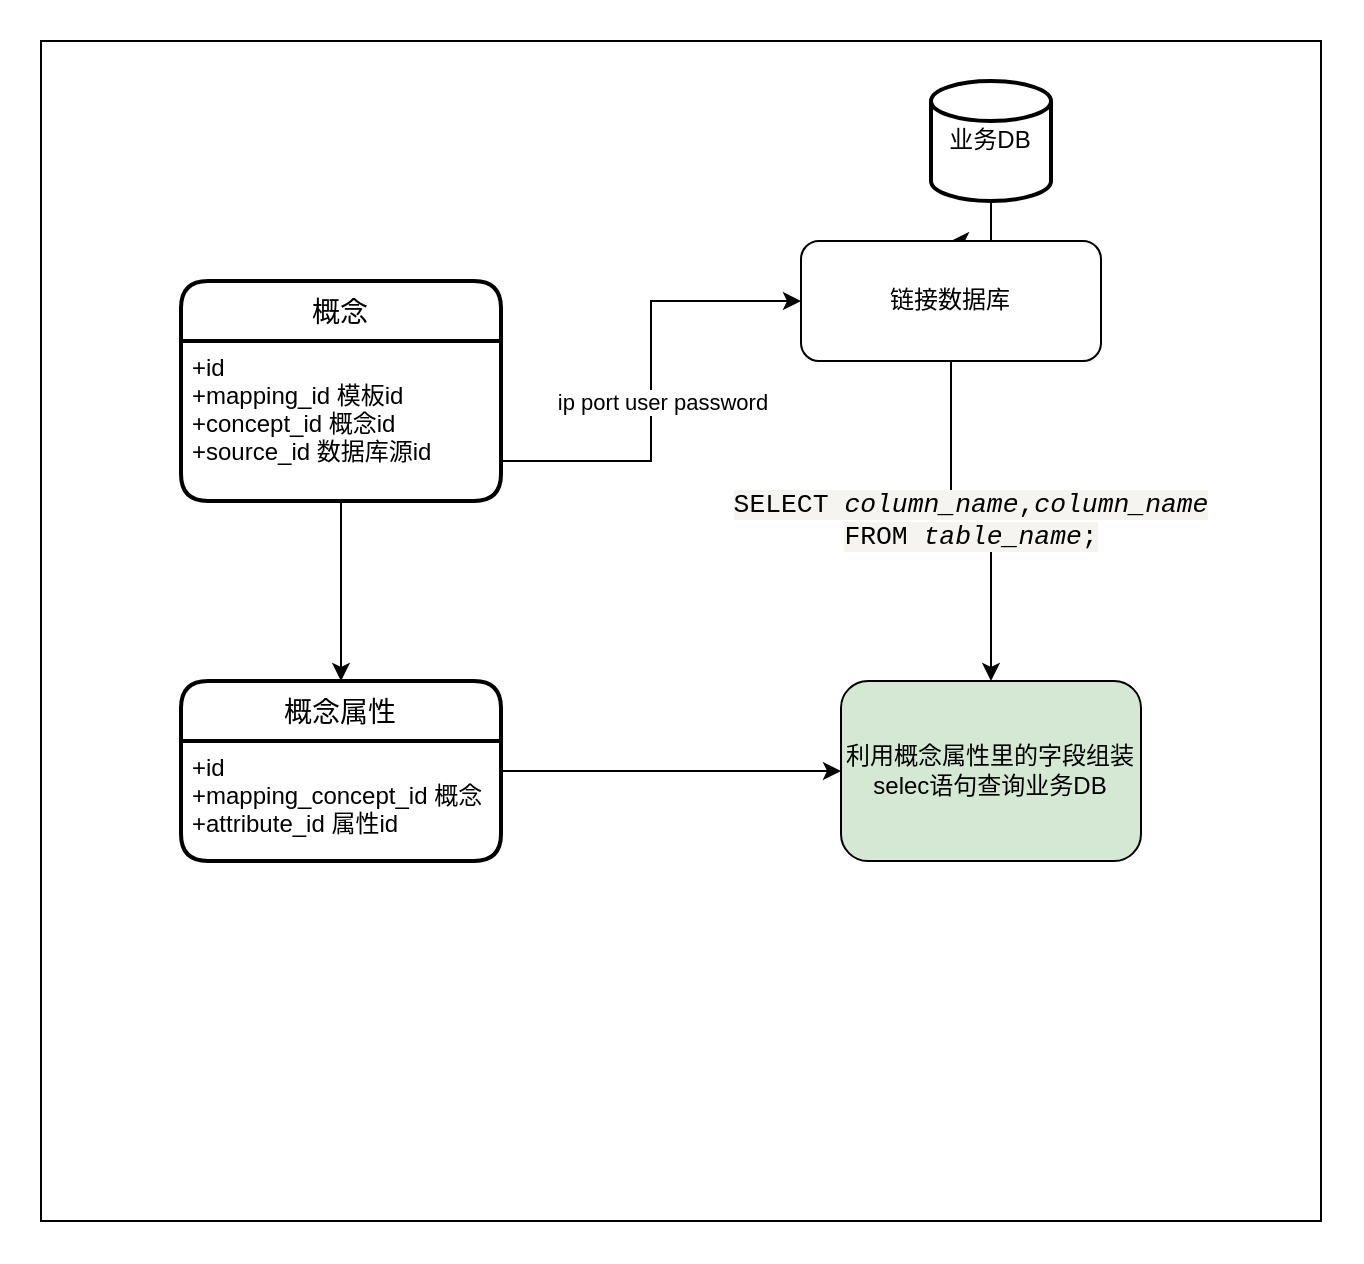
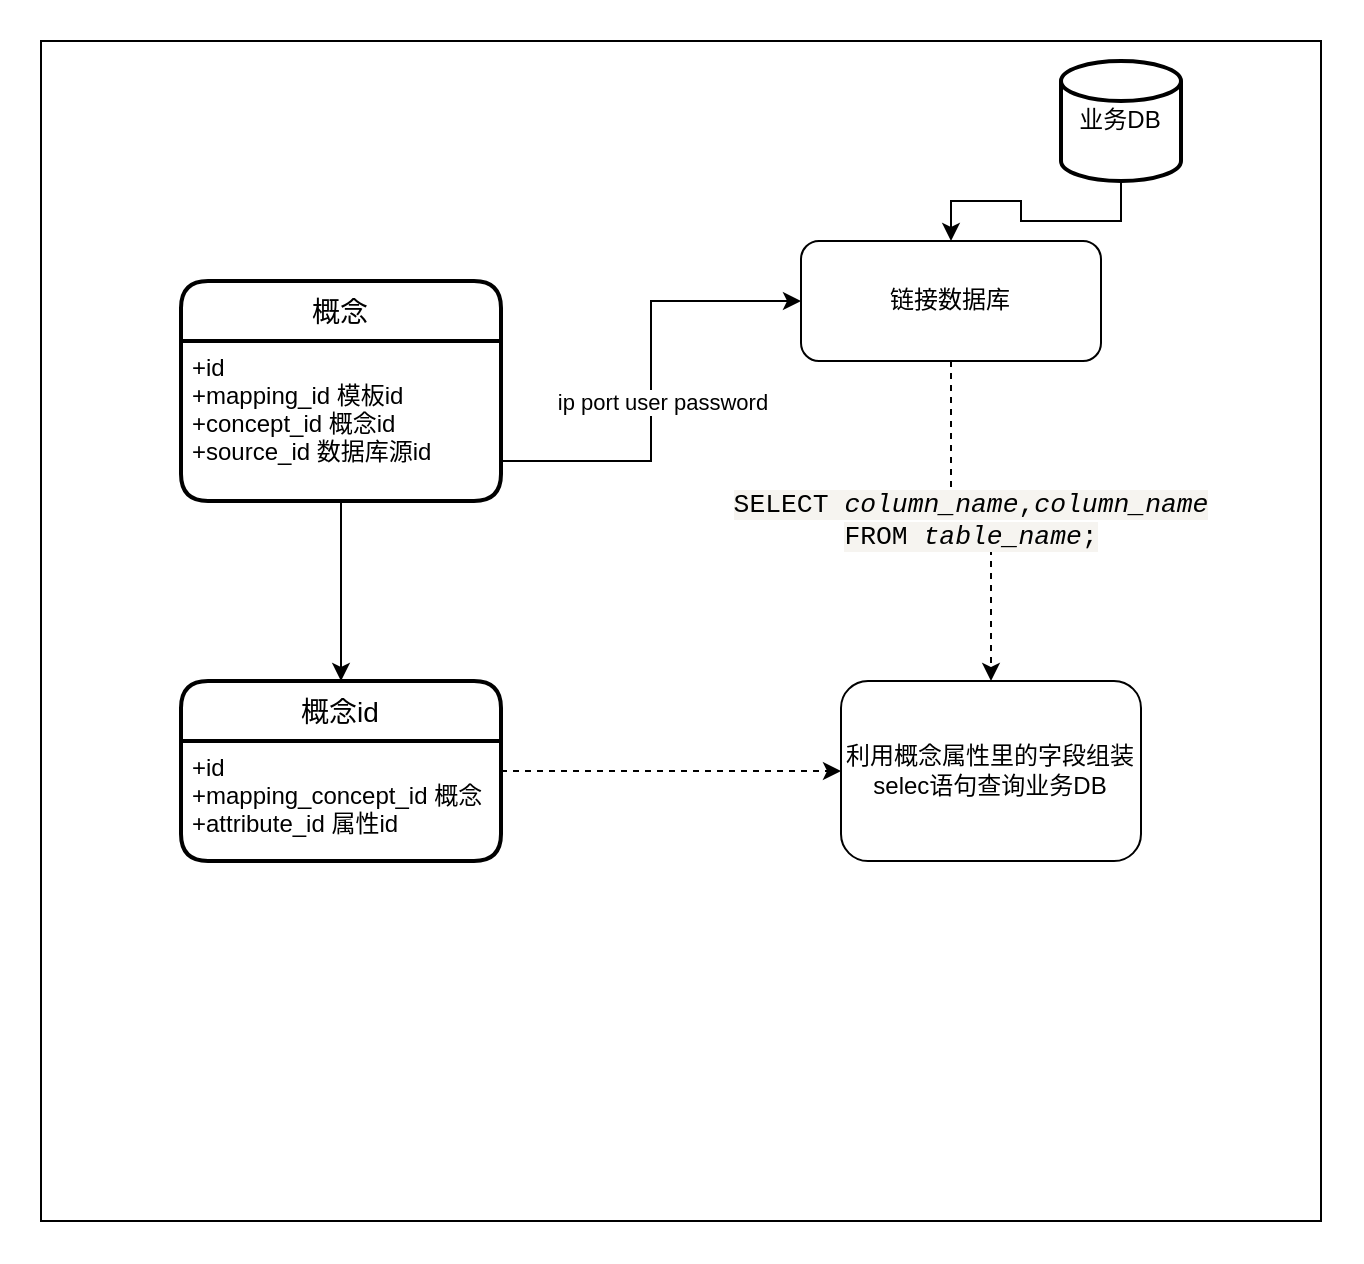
- <mxCell id="9" value="业务DB" style="strokeWidth=2;html=1;shape=mxgraph.flowchart.database;whiteSpace=wrap;" vertex="1" parent="1"><mxGeometry x="465" y="40" width="60" height="60" as="geometry" /></mxCell>
+ <mxCell id="9" value="业务DB" style="strokeWidth=2;html=1;shape=mxgraph.flowchart.database;whiteSpace=wrap;" vertex="1" parent="1"><mxGeometry x="530" y="30" width="60" height="60" as="geometry" /></mxCell>
- <mxCell id="10" value="&lt;font color=&quot;#000100&quot;&gt;&lt;span style=&quot;font-family: &amp;quot;courier new&amp;quot;; font-size: 13.2px; font-style: normal; font-variant-ligatures: normal; font-variant-caps: normal; font-weight: 400; letter-spacing: normal; orphans: 2; text-align: start; text-indent: 0px; text-transform: none; widows: 2; word-spacing: 0px; -webkit-text-stroke-width: 0px; background-color: rgb(246, 244, 240); text-decoration-thickness: initial; text-decoration-style: initial; text-decoration-color: initial; float: none; display: inline !important;&quot;&gt;SELECT&amp;nbsp;&lt;/span&gt;&lt;em style=&quot;border: 0px; margin: 0px; padding: 0px; font-family: &amp;quot;courier new&amp;quot;; font-size: 13.2px; font-variant-ligatures: normal; font-variant-caps: normal; font-weight: 400; letter-spacing: normal; orphans: 2; text-align: start; text-indent: 0px; text-transform: none; widows: 2; word-spacing: 0px; -webkit-text-stroke-width: 0px; background-color: rgb(246, 244, 240); text-decoration-thickness: initial; text-decoration-style: initial; text-decoration-color: initial;&quot;&gt;column_name&lt;/em&gt;&lt;span style=&quot;font-family: &amp;quot;courier new&amp;quot;; font-size: 13.2px; font-style: normal; font-variant-ligatures: normal; font-variant-caps: normal; font-weight: 400; letter-spacing: normal; orphans: 2; text-align: start; text-indent: 0px; text-transform: none; widows: 2; word-spacing: 0px; -webkit-text-stroke-width: 0px; background-color: rgb(246, 244, 240); text-decoration-thickness: initial; text-decoration-style: initial; text-decoration-color: initial; float: none; display: inline !important;&quot;&gt;,&lt;/span&gt;&lt;em style=&quot;border: 0px; margin: 0px; padding: 0px; font-family: &amp;quot;courier new&amp;quot;; font-size: 13.2px; font-variant-ligatures: normal; font-variant-caps: normal; font-weight: 400; letter-spacing: normal; orphans: 2; text-align: start; text-indent: 0px; text-transform: none; widows: 2; word-spacing: 0px; -webkit-text-stroke-width: 0px; background-color: rgb(246, 244, 240); text-decoration-thickness: initial; text-decoration-style: initial; text-decoration-color: initial;&quot;&gt;column_name&lt;/em&gt;&lt;br style=&quot;font-family: &amp;quot;courier new&amp;quot;; font-size: 13.2px; font-style: normal; font-variant-ligatures: normal; font-variant-caps: normal; font-weight: 400; letter-spacing: normal; orphans: 2; text-align: start; text-indent: 0px; text-transform: none; widows: 2; word-spacing: 0px; -webkit-text-stroke-width: 0px; background-color: rgb(246, 244, 240); text-decoration-thickness: initial; text-decoration-style: initial; text-decoration-color: initial;&quot;&gt;&lt;span style=&quot;font-family: &amp;quot;courier new&amp;quot;; font-size: 13.2px; font-style: normal; font-variant-ligatures: normal; font-variant-caps: normal; font-weight: 400; letter-spacing: normal; orphans: 2; text-align: start; text-indent: 0px; text-transform: none; widows: 2; word-spacing: 0px; -webkit-text-stroke-width: 0px; background-color: rgb(246, 244, 240); text-decoration-thickness: initial; text-decoration-style: initial; text-decoration-color: initial; float: none; display: inline !important;&quot;&gt;FROM&lt;span&gt;&amp;nbsp;&lt;/span&gt;&lt;/span&gt;&lt;em style=&quot;border: 0px; margin: 0px; padding: 0px; font-family: &amp;quot;courier new&amp;quot;; font-size: 13.2px; font-variant-ligatures: normal; font-variant-caps: normal; font-weight: 400; letter-spacing: normal; orphans: 2; text-align: start; text-indent: 0px; text-transform: none; widows: 2; word-spacing: 0px; -webkit-text-stroke-width: 0px; background-color: rgb(246, 244, 240); text-decoration-thickness: initial; text-decoration-style: initial; text-decoration-color: initial;&quot;&gt;table_name&lt;/em&gt;&lt;span style=&quot;font-family: &amp;quot;courier new&amp;quot;; font-size: 13.2px; font-style: normal; font-variant-ligatures: normal; font-variant-caps: normal; font-weight: 400; letter-spacing: normal; orphans: 2; text-align: start; text-indent: 0px; text-transform: none; widows: 2; word-spacing: 0px; -webkit-text-stroke-width: 0px; background-color: rgb(246, 244, 240); text-decoration-thickness: initial; text-decoration-style: initial; text-decoration-color: initial; float: none; display: inline !important;&quot;&gt;;&lt;/span&gt;&lt;/font&gt;" style="edgeStyle=orthogonalEdgeStyle;rounded=0;orthogonalLoop=1;jettySize=auto;html=1;exitX=0.5;exitY=1;exitDx=0;exitDy=0;entryX=0.5;entryY=0;entryDx=0;entryDy=0;" edge="1" parent="1" source="11" target="14"><mxGeometry relative="1" as="geometry" /></mxCell>
+ <mxCell id="10" value="&lt;font color=&quot;#000100&quot;&gt;&lt;span style=&quot;font-family: &amp;quot;courier new&amp;quot;; font-size: 13.2px; font-style: normal; font-variant-ligatures: normal; font-variant-caps: normal; font-weight: 400; letter-spacing: normal; orphans: 2; text-align: start; text-indent: 0px; text-transform: none; widows: 2; word-spacing: 0px; -webkit-text-stroke-width: 0px; background-color: rgb(246, 244, 240); text-decoration-thickness: initial; text-decoration-style: initial; text-decoration-color: initial; float: none; display: inline !important;&quot;&gt;SELECT&amp;nbsp;&lt;/span&gt;&lt;em style=&quot;border: 0px; margin: 0px; padding: 0px; font-family: &amp;quot;courier new&amp;quot;; font-size: 13.2px; font-variant-ligatures: normal; font-variant-caps: normal; font-weight: 400; letter-spacing: normal; orphans: 2; text-align: start; text-indent: 0px; text-transform: none; widows: 2; word-spacing: 0px; -webkit-text-stroke-width: 0px; background-color: rgb(246, 244, 240); text-decoration-thickness: initial; text-decoration-style: initial; text-decoration-color: initial;&quot;&gt;column_name&lt;/em&gt;&lt;span style=&quot;font-family: &amp;quot;courier new&amp;quot;; font-size: 13.2px; font-style: normal; font-variant-ligatures: normal; font-variant-caps: normal; font-weight: 400; letter-spacing: normal; orphans: 2; text-align: start; text-indent: 0px; text-transform: none; widows: 2; word-spacing: 0px; -webkit-text-stroke-width: 0px; background-color: rgb(246, 244, 240); text-decoration-thickness: initial; text-decoration-style: initial; text-decoration-color: initial; float: none; display: inline !important;&quot;&gt;,&lt;/span&gt;&lt;em style=&quot;border: 0px; margin: 0px; padding: 0px; font-family: &amp;quot;courier new&amp;quot;; font-size: 13.2px; font-variant-ligatures: normal; font-variant-caps: normal; font-weight: 400; letter-spacing: normal; orphans: 2; text-align: start; text-indent: 0px; text-transform: none; widows: 2; word-spacing: 0px; -webkit-text-stroke-width: 0px; background-color: rgb(246, 244, 240); text-decoration-thickness: initial; text-decoration-style: initial; text-decoration-color: initial;&quot;&gt;column_name&lt;/em&gt;&lt;br style=&quot;font-family: &amp;quot;courier new&amp;quot;; font-size: 13.2px; font-style: normal; font-variant-ligatures: normal; font-variant-caps: normal; font-weight: 400; letter-spacing: normal; orphans: 2; text-align: start; text-indent: 0px; text-transform: none; widows: 2; word-spacing: 0px; -webkit-text-stroke-width: 0px; background-color: rgb(246, 244, 240); text-decoration-thickness: initial; text-decoration-style: initial; text-decoration-color: initial;&quot;&gt;&lt;span style=&quot;font-family: &amp;quot;courier new&amp;quot;; font-size: 13.2px; font-style: normal; font-variant-ligatures: normal; font-variant-caps: normal; font-weight: 400; letter-spacing: normal; orphans: 2; text-align: start; text-indent: 0px; text-transform: none; widows: 2; word-spacing: 0px; -webkit-text-stroke-width: 0px; background-color: rgb(246, 244, 240); text-decoration-thickness: initial; text-decoration-style: initial; text-decoration-color: initial; float: none; display: inline !important;&quot;&gt;FROM&lt;span&gt;&amp;nbsp;&lt;/span&gt;&lt;/span&gt;&lt;em style=&quot;border: 0px; margin: 0px; padding: 0px; font-family: &amp;quot;courier new&amp;quot;; font-size: 13.2px; font-variant-ligatures: normal; font-variant-caps: normal; font-weight: 400; letter-spacing: normal; orphans: 2; text-align: start; text-indent: 0px; text-transform: none; widows: 2; word-spacing: 0px; -webkit-text-stroke-width: 0px; background-color: rgb(246, 244, 240); text-decoration-thickness: initial; text-decoration-style: initial; text-decoration-color: initial;&quot;&gt;table_name&lt;/em&gt;&lt;span style=&quot;font-family: &amp;quot;courier new&amp;quot;; font-size: 13.2px; font-style: normal; font-variant-ligatures: normal; font-variant-caps: normal; font-weight: 400; letter-spacing: normal; orphans: 2; text-align: start; text-indent: 0px; text-transform: none; widows: 2; word-spacing: 0px; -webkit-text-stroke-width: 0px; background-color: rgb(246, 244, 240); text-decoration-thickness: initial; text-decoration-style: initial; text-decoration-color: initial; float: none; display: inline !important;&quot;&gt;;&lt;/span&gt;&lt;/font&gt;" style="edgeStyle=orthogonalEdgeStyle;rounded=0;orthogonalLoop=1;jettySize=auto;html=1;exitX=0.5;exitY=1;exitDx=0;exitDy=0;entryX=0.5;entryY=0;entryDx=0;entryDy=0;dashed=1;" edge="1" parent="1" source="11" target="14"><mxGeometry relative="1" as="geometry" /></mxCell>
- <mxCell id="5" value="概念属性" style="swimlane;childLayout=stackLayout;horizontal=1;startSize=30;horizontalStack=0;rounded=1;fontSize=14;fontStyle=0;strokeWidth=2;resizeParent=0;resizeLast=1;shadow=0;dashed=0;align=center;" vertex="1" parent="1"><mxGeometry x="90" y="340" width="160" height="90" as="geometry" /></mxCell>
+ <mxCell id="5" value="概念id" style="swimlane;childLayout=stackLayout;horizontal=1;startSize=30;horizontalStack=0;rounded=1;fontSize=14;fontStyle=0;strokeWidth=2;resizeParent=0;resizeLast=1;shadow=0;dashed=0;align=center;" vertex="1" parent="1"><mxGeometry x="90" y="340" width="160" height="90" as="geometry" /></mxCell>
- <mxCell id="15" style="edgeStyle=orthogonalEdgeStyle;rounded=0;orthogonalLoop=1;jettySize=auto;html=1;exitX=1;exitY=0.25;exitDx=0;exitDy=0;" edge="1" parent="1" source="6" target="14"><mxGeometry relative="1" as="geometry" /></mxCell>
+ <mxCell id="15" style="edgeStyle=orthogonalEdgeStyle;rounded=0;orthogonalLoop=1;jettySize=auto;html=1;exitX=1;exitY=0.25;exitDx=0;exitDy=0;dashed=1;" edge="1" parent="1" source="6" target="14"><mxGeometry relative="1" as="geometry" /></mxCell>
- <mxCell id="14" value="利用概念属性里的字段组装selec语句查询业务DB" style="rounded=1;whiteSpace=wrap;html=1;fillColor=#d5e8d4;" vertex="1" parent="1"><mxGeometry x="420" y="340" width="150" height="90" as="geometry" /></mxCell>
+ <mxCell id="14" value="利用概念属性里的字段组装selec语句查询业务DB" style="rounded=1;whiteSpace=wrap;html=1;" vertex="1" parent="1"><mxGeometry x="420" y="340" width="150" height="90" as="geometry" /></mxCell>
